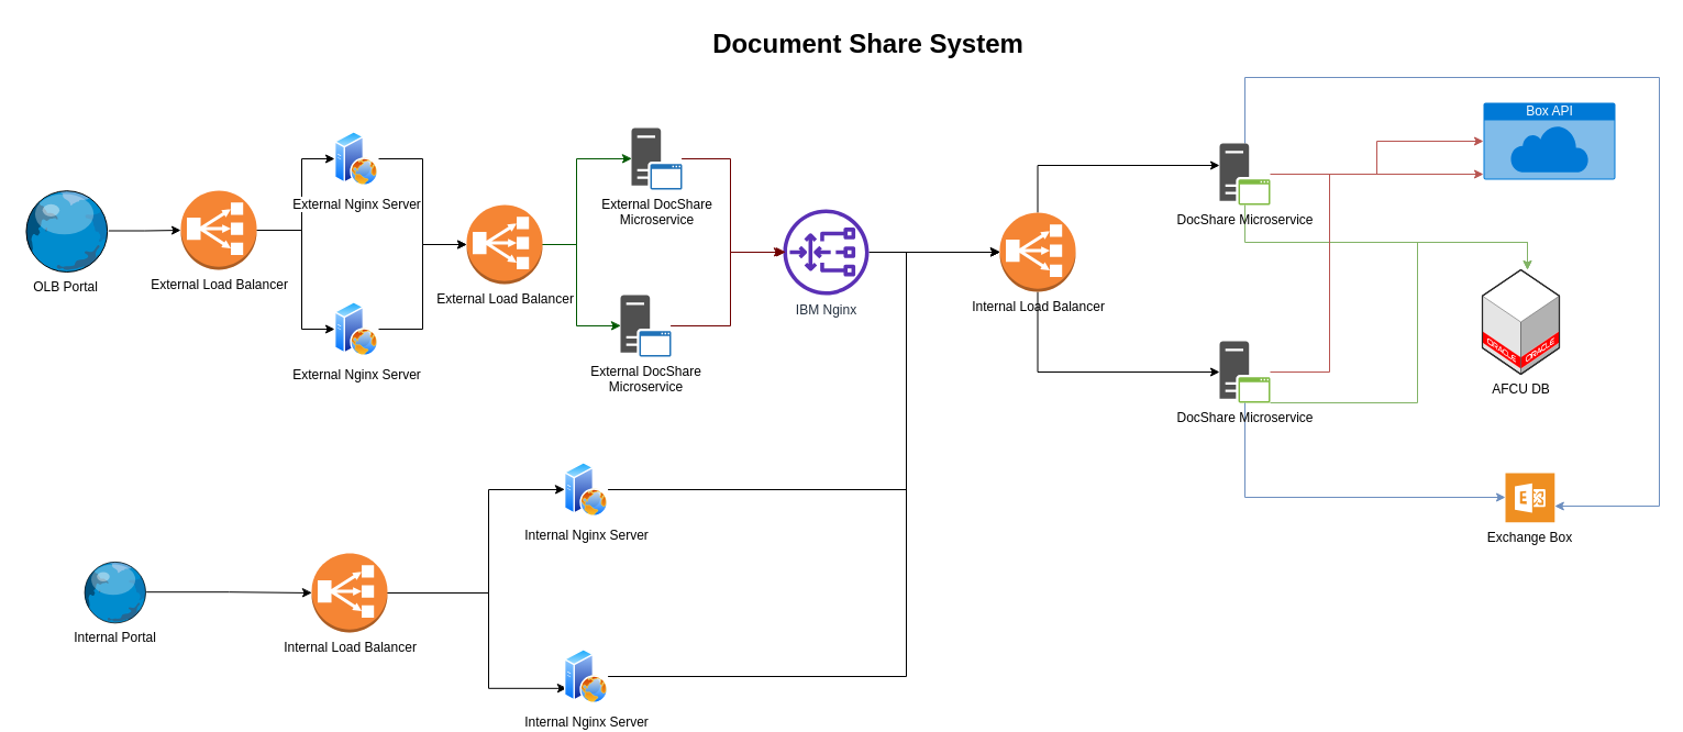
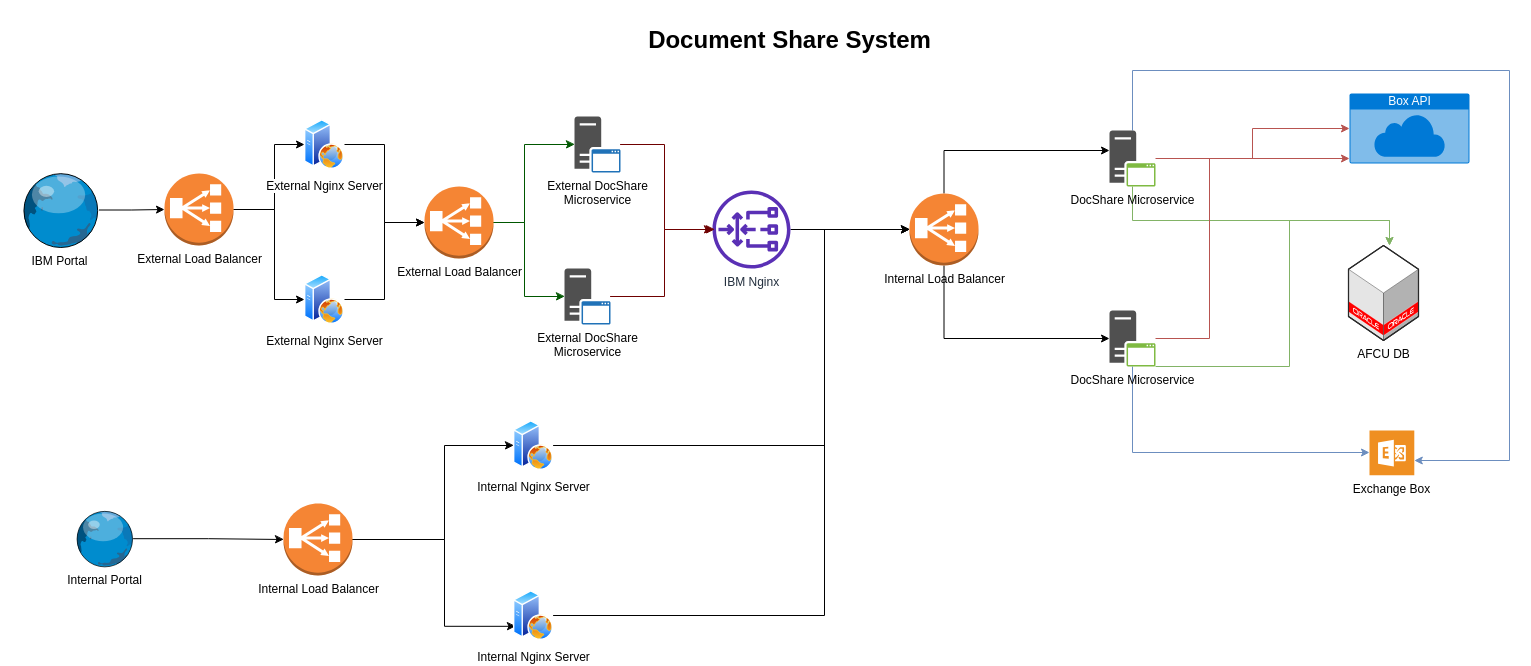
- <mxCell id="4" value="OLB Portal" style="verticalLabelPosition=bottom;aspect=fixed;html=1;verticalAlign=top;strokeColor=none;align=center;outlineConnect=0;shape=mxgraph.citrix.globe;" vertex="1" parent="1"><mxGeometry x="20" y="172" width="78.5" height="75" as="geometry" /></mxCell>
+ <mxCell id="4" value="IBM Portal" style="verticalLabelPosition=bottom;aspect=fixed;html=1;verticalAlign=top;strokeColor=none;align=center;outlineConnect=0;shape=mxgraph.citrix.globe;" vertex="1" parent="1"><mxGeometry x="20" y="172" width="78.5" height="75" as="geometry" /></mxCell>
